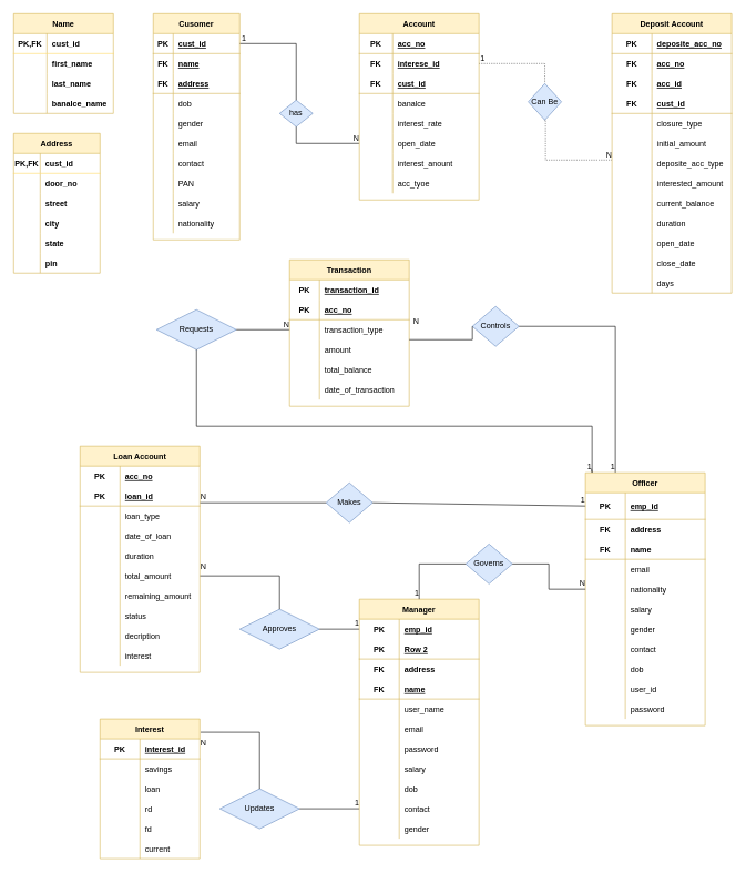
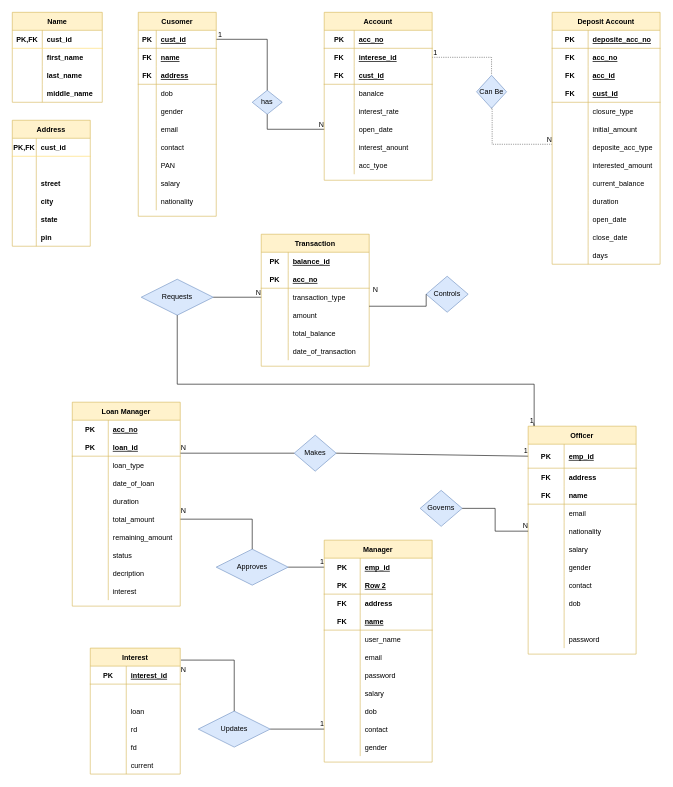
- <mxCell id="69" value="banalce_name" style="shape=partialRectangle;connectable=0;fillColor=none;top=0;left=0;bottom=0;right=0;align=left;spacingLeft=6;overflow=hidden;fontStyle=1" parent="67" vertex="1"><mxGeometry x="50" width="100" height="30" as="geometry" /></mxCell>
+ <mxCell id="69" value="middle_name" style="shape=partialRectangle;connectable=0;fillColor=none;top=0;left=0;bottom=0;right=0;align=left;spacingLeft=6;overflow=hidden;fontStyle=1" parent="67" vertex="1"><mxGeometry x="50" width="100" height="30" as="geometry" /></mxCell>
- <mxCell id="77" value="door_no" style="shape=partialRectangle;connectable=0;fillColor=none;top=0;left=0;bottom=0;right=0;align=left;spacingLeft=6;overflow=hidden;fontStyle=1" parent="75" vertex="1"><mxGeometry x="40" width="90" height="30" as="geometry" /></mxCell>
- <mxCell id="28" value="transaction_id" style="shape=partialRectangle;connectable=0;fillColor=none;top=0;left=0;bottom=0;right=0;align=left;spacingLeft=6;fontStyle=5;overflow=hidden;" parent="26" vertex="1"><mxGeometry x="45" width="135" height="30" as="geometry" /></mxCell>
+ <mxCell id="28" value="balance_id" style="shape=partialRectangle;connectable=0;fillColor=none;top=0;left=0;bottom=0;right=0;align=left;spacingLeft=6;fontStyle=5;overflow=hidden;" parent="26" vertex="1"><mxGeometry x="45" width="135" height="30" as="geometry" /></mxCell>
- <mxCell id="48" value="" style="endArrow=none;html=1;rounded=0;exitX=1;exitY=0.5;exitDx=0;exitDy=0;entryX=0.25;entryY=0;entryDx=0;entryDy=0;edgeStyle=orthogonalEdgeStyle;elbow=vertical;" parent="1" source="24" target="277" edge="1"><mxGeometry relative="1" as="geometry"><mxPoint x="880" y="580" as="sourcePoint" /><mxPoint x="1040" y="580" as="targetPoint" /></mxGeometry></mxCell>
- <mxCell id="49" value="1" style="resizable=0;html=1;align=right;verticalAlign=bottom;" parent="48" connectable="0" vertex="1"><mxGeometry x="1" relative="1" as="geometry" /></mxCell>
- <mxCell id="190" value="Loan Account" style="shape=table;startSize=30;container=1;collapsible=1;childLayout=tableLayout;fixedRows=1;rowLines=0;fontStyle=1;align=center;resizeLast=1;fillColor=#fff2cc;html=0;strokeColor=#d6b656;" parent="189" vertex="1"><mxGeometry width="180" height="340" as="geometry" /></mxCell>
+ <mxCell id="190" value="Loan Manager" style="shape=table;startSize=30;container=1;collapsible=1;childLayout=tableLayout;fixedRows=1;rowLines=0;fontStyle=1;align=center;resizeLast=1;fillColor=#fff2cc;html=0;strokeColor=#d6b656;" parent="189" vertex="1"><mxGeometry width="180" height="340" as="geometry" /></mxCell>
- <mxCell id="313" value="" style="endArrow=none;html=1;rounded=0;entryX=0.5;entryY=0;entryDx=0;entryDy=0;exitX=0;exitY=0.5;exitDx=0;exitDy=0;edgeStyle=orthogonalEdgeStyle;" parent="1" source="312" target="242" edge="1"><mxGeometry relative="1" as="geometry"><mxPoint x="510" y="850" as="sourcePoint" /><mxPoint x="670" y="850" as="targetPoint" /></mxGeometry></mxCell>
- <mxCell id="314" value="1" style="resizable=0;html=1;align=right;verticalAlign=bottom;" parent="313" connectable="0" vertex="1"><mxGeometry x="1" relative="1" as="geometry" /></mxCell>
- <mxCell id="308" value="user_id" style="shape=partialRectangle;connectable=0;fillColor=none;top=0;left=0;bottom=0;right=0;align=left;spacingLeft=6;overflow=hidden;" parent="306" vertex="1"><mxGeometry x="60" width="120" height="30" as="geometry" /></mxCell>
- <mxCell id="228" value="savings" style="shape=partialRectangle;connectable=0;fillColor=none;top=0;left=0;bottom=0;right=0;align=left;spacingLeft=6;overflow=hidden;" parent="226" vertex="1"><mxGeometry x="60" width="90" height="30" as="geometry" /></mxCell>
